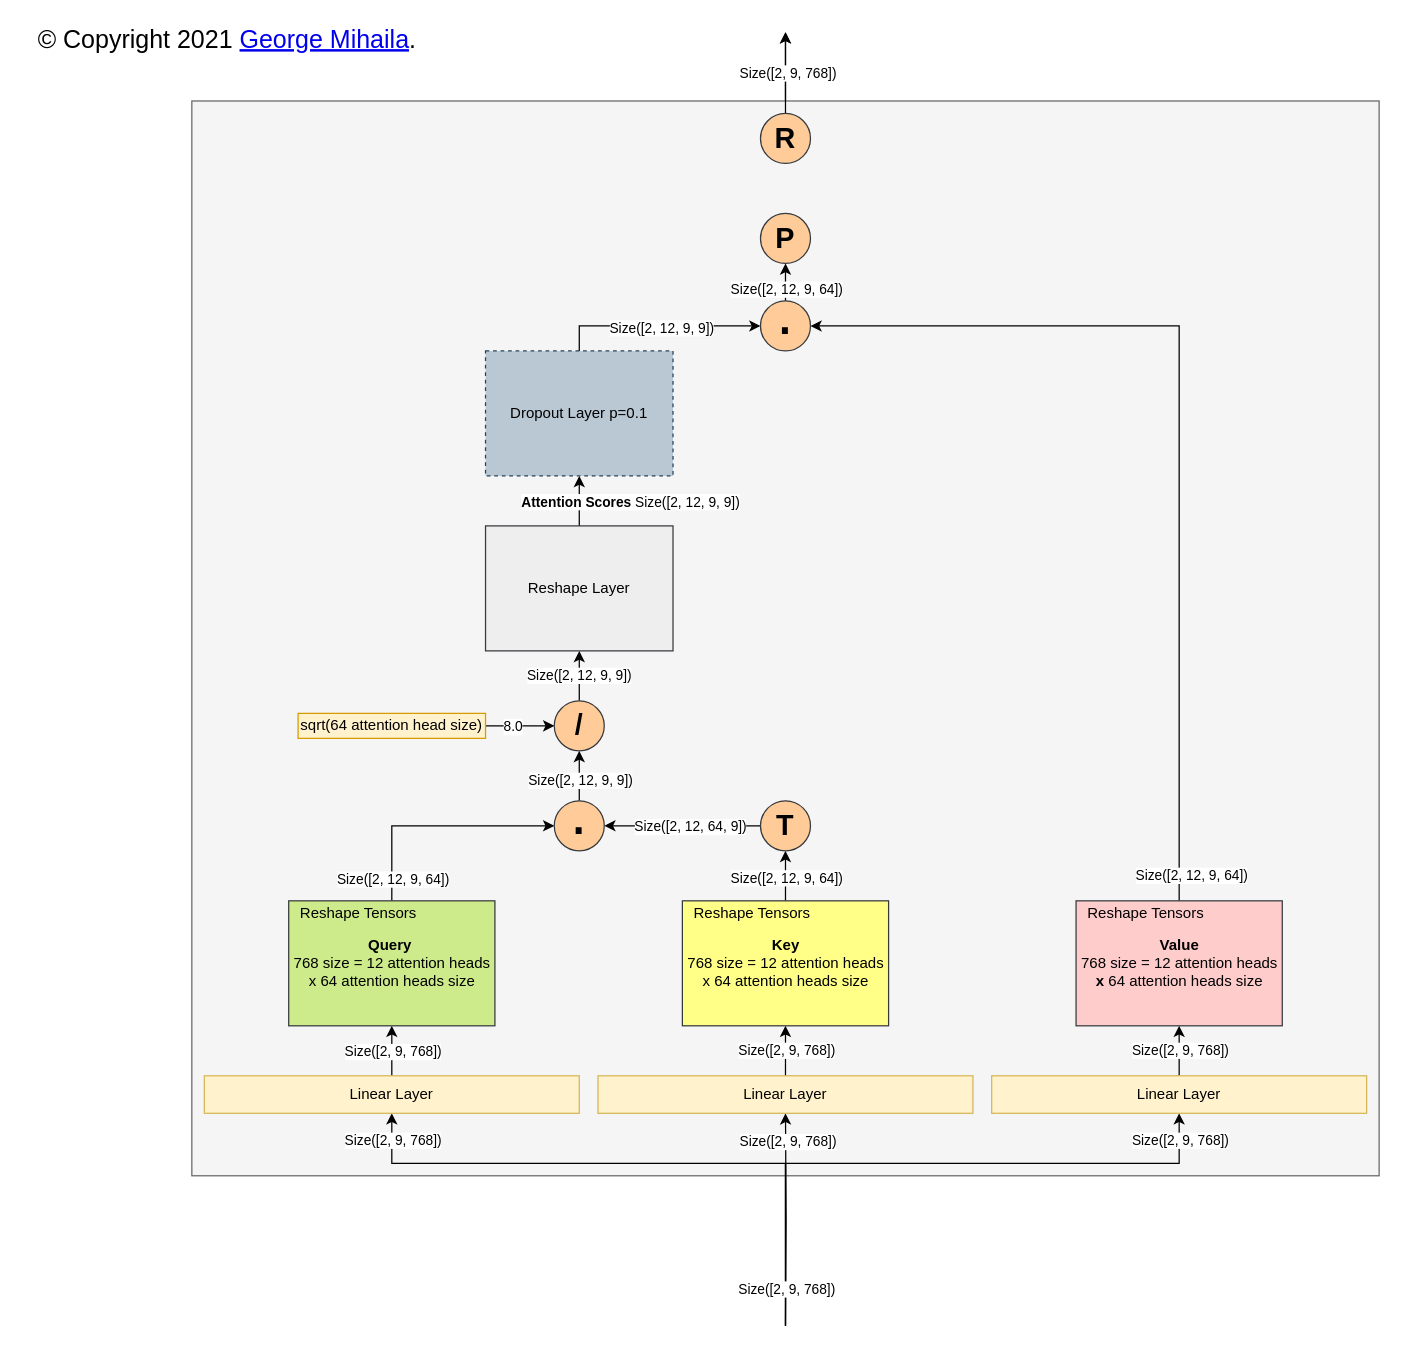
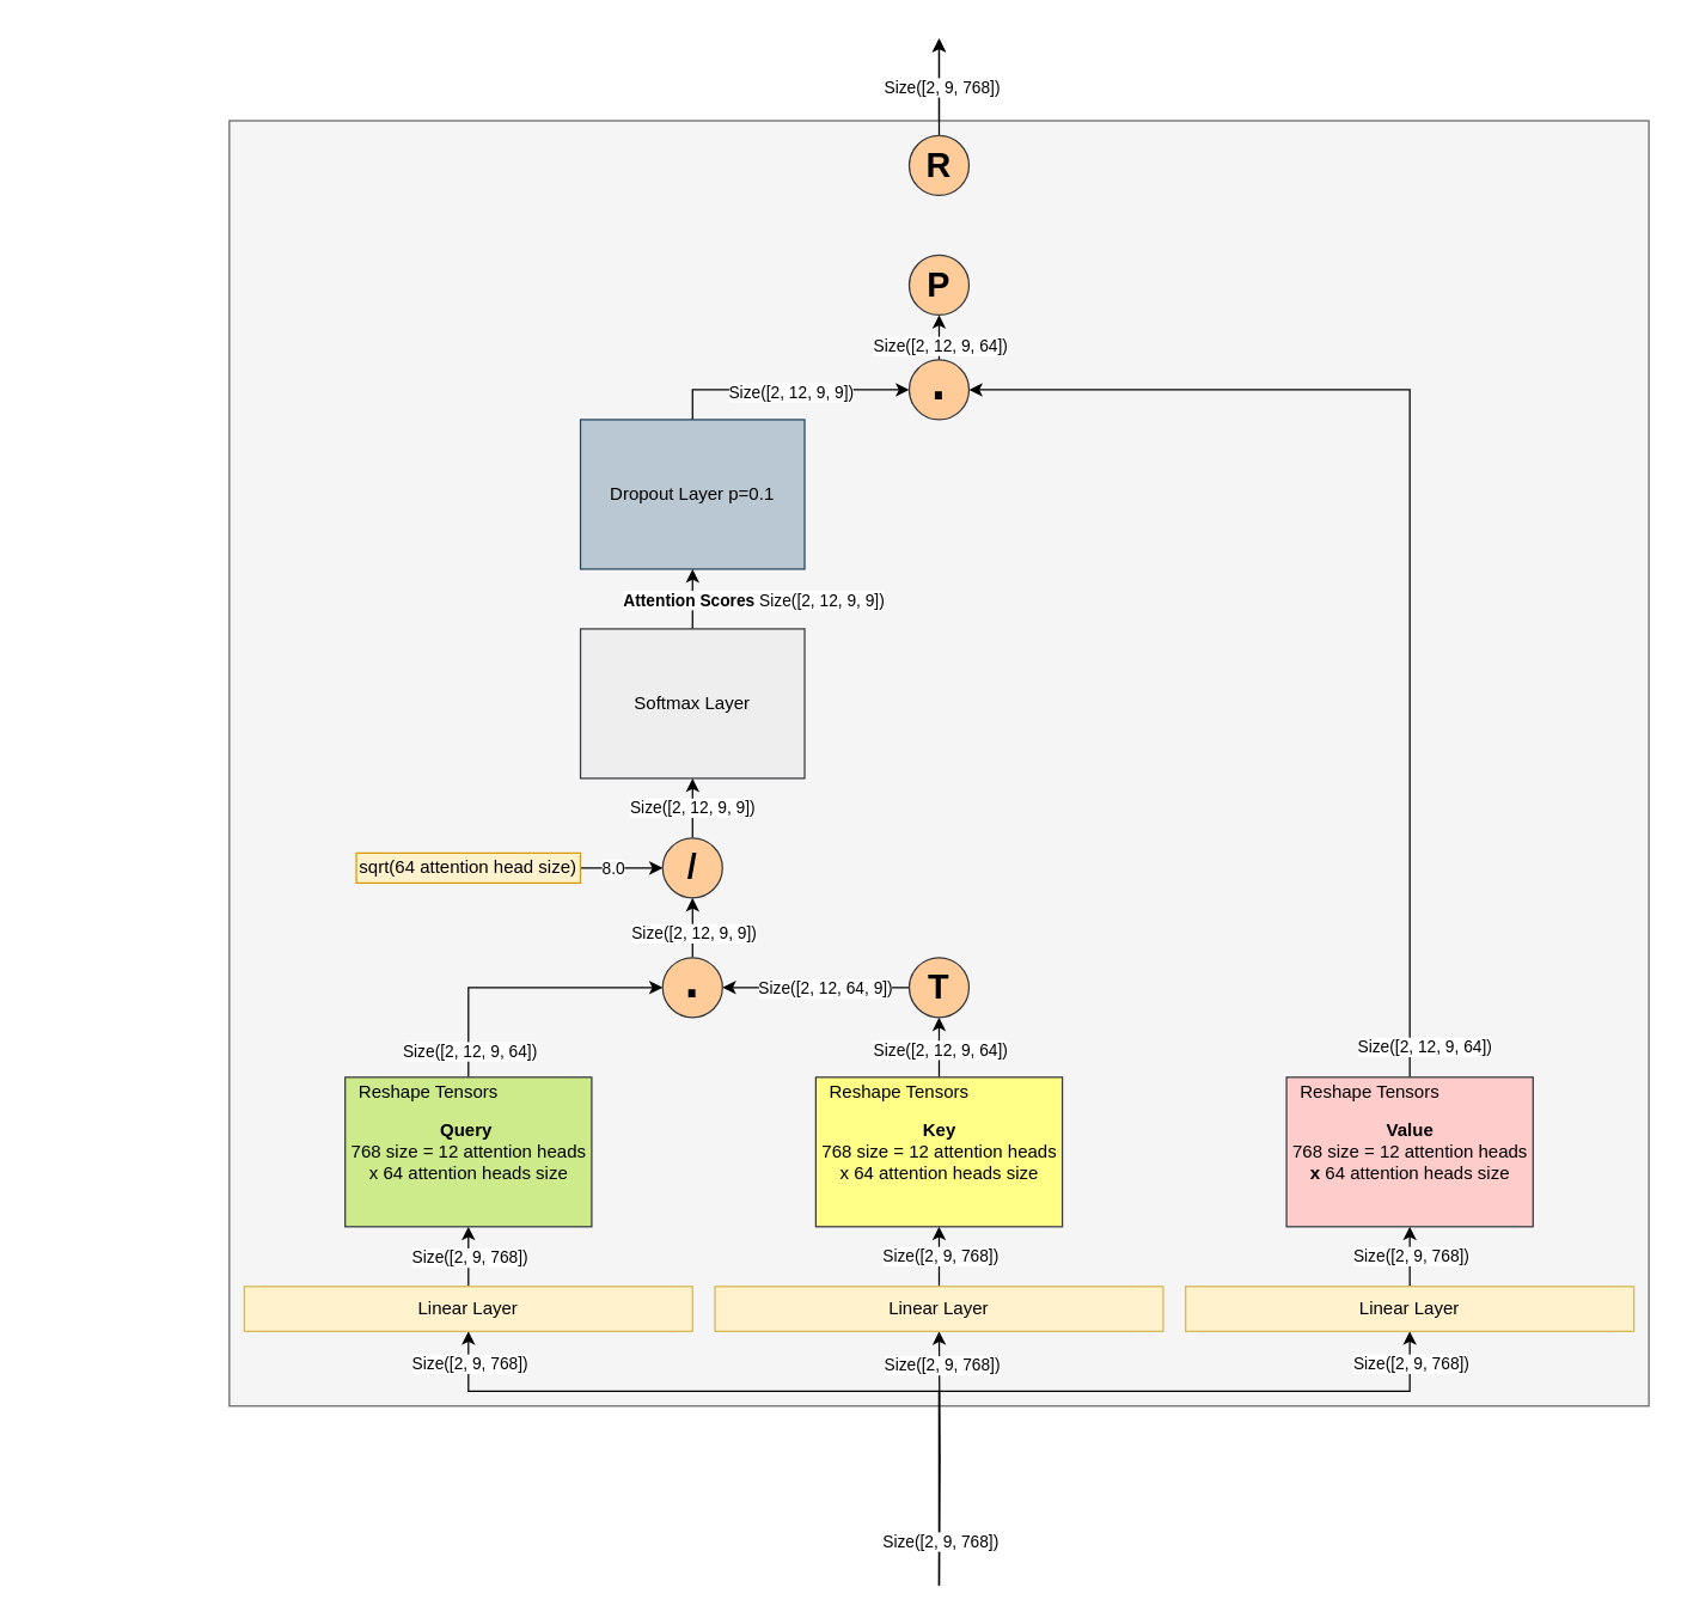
- <mxCell id="57" value="&lt;font style=&quot;font-size: 20px&quot;&gt;© Copyright 2021 &lt;a href=&quot;https://gmihaila.github.io/&quot;&gt;George Mihaila&lt;/a&gt;.&lt;/font&gt;" style="text;html=1;align=center;verticalAlign=middle;resizable=0;points=[];autosize=1;fontColor=#000000;" parent="1" vertex="1"><mxGeometry x="20.5" y="20" width="320" height="20" as="geometry" /></mxCell>
- <mxCell id="44" value="Dropout Layer&amp;nbsp;p=0.1" style="rounded=0;whiteSpace=wrap;html=1;fillColor=#bac8d3;strokeColor=#23445d;dashed=1;" parent="1" vertex="1"><mxGeometry x="388" y="280" width="150" height="100" as="geometry" /></mxCell>
+ <mxCell id="44" value="Dropout Layer&amp;nbsp;p=0.1" style="rounded=0;whiteSpace=wrap;html=1;fillColor=#bac8d3;strokeColor=#23445d;" parent="1" vertex="1"><mxGeometry x="388" y="280" width="150" height="100" as="geometry" /></mxCell>
- <mxCell id="12" value="Reshape Layer" style="rounded=0;whiteSpace=wrap;html=1;fillColor=#eeeeee;strokeColor=#36393d;" parent="1" vertex="1"><mxGeometry x="388" y="420" width="150" height="100" as="geometry" /></mxCell>
+ <mxCell id="12" value="Softmax Layer" style="rounded=0;whiteSpace=wrap;html=1;fillColor=#eeeeee;strokeColor=#36393d;" parent="1" vertex="1"><mxGeometry x="388" y="420" width="150" height="100" as="geometry" /></mxCell>
